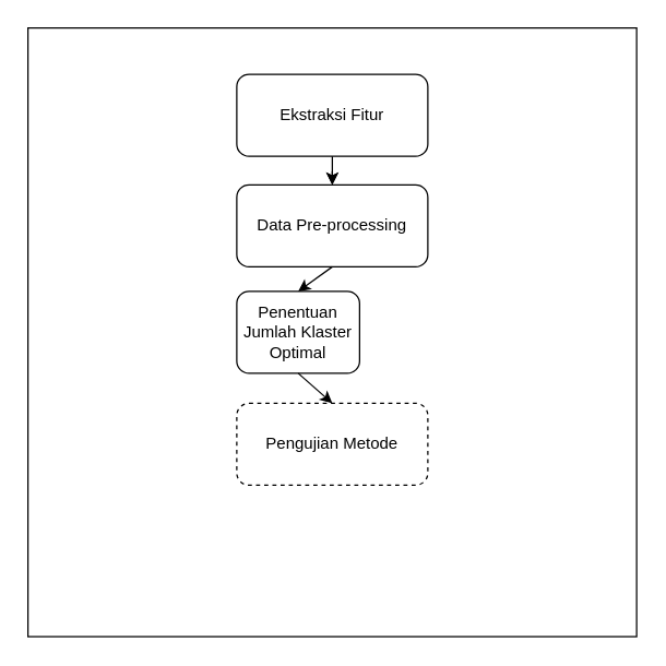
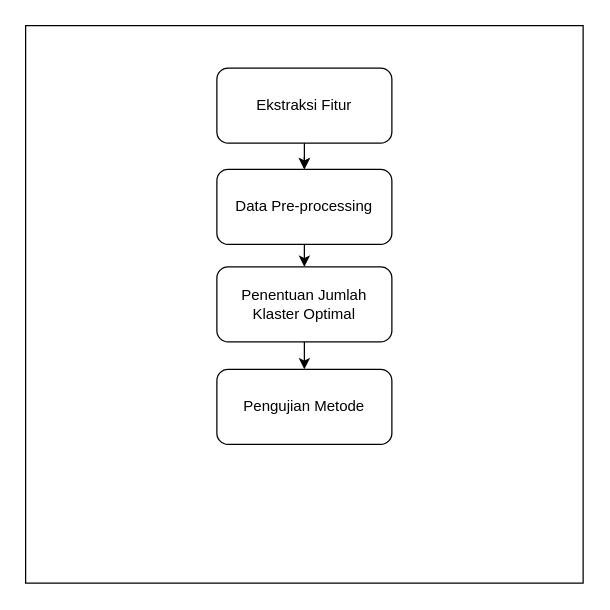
- <mxCell id="6" value="Penentuan Jumlah Klaster Optimal" style="rounded=1;whiteSpace=wrap;html=1;" vertex="1" parent="1"><mxGeometry x="173" y="213" width="90" height="60" as="geometry" /></mxCell>
+ <mxCell id="6" value="Penentuan Jumlah Klaster Optimal" style="rounded=1;whiteSpace=wrap;html=1;" vertex="1" parent="1"><mxGeometry x="173" y="213" width="140" height="60" as="geometry" /></mxCell>
- <mxCell id="5" value="Pengujian Metode" style="rounded=1;whiteSpace=wrap;html=1;dashed=1;" vertex="1" parent="1"><mxGeometry x="173" y="295" width="140" height="60" as="geometry" /></mxCell>
+ <mxCell id="5" value="Pengujian Metode" style="rounded=1;whiteSpace=wrap;html=1;" vertex="1" parent="1"><mxGeometry x="173" y="295" width="140" height="60" as="geometry" /></mxCell>
